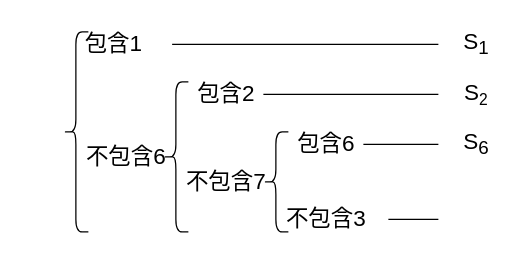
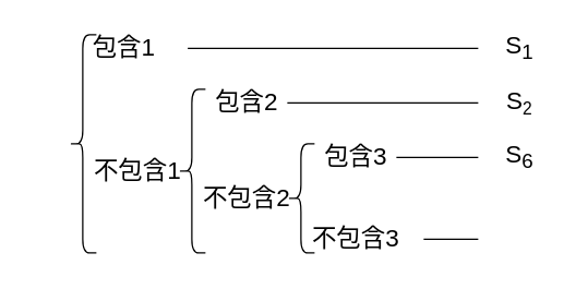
- <mxCell id="10" value="&lt;font style=&quot;font-size: 18px&quot;&gt;包含6&lt;/font&gt;" style="text;html=1;resizable=0;autosize=1;align=center;verticalAlign=middle;points=[];fillColor=none;strokeColor=none;rounded=0;" parent="2" vertex="1"><mxGeometry x="210" y="85" width="60" height="20" as="geometry" /></mxCell>
+ <mxCell id="10" value="&lt;font style=&quot;font-size: 18px&quot;&gt;包含3&lt;/font&gt;" style="text;html=1;resizable=0;autosize=1;align=center;verticalAlign=middle;points=[];fillColor=none;strokeColor=none;rounded=0;" parent="2" vertex="1"><mxGeometry x="210" y="85" width="60" height="20" as="geometry" /></mxCell>
- <mxCell id="4" value="&lt;font style=&quot;font-size: 18px&quot;&gt;不包含6&lt;/font&gt;" style="text;html=1;resizable=0;autosize=1;align=center;verticalAlign=middle;points=[];fillColor=none;strokeColor=none;rounded=0;" parent="2" vertex="1"><mxGeometry x="40" y="95" width="80" height="20" as="geometry" /></mxCell>
+ <mxCell id="4" value="&lt;font style=&quot;font-size: 18px&quot;&gt;不包含1&lt;/font&gt;" style="text;html=1;resizable=0;autosize=1;align=center;verticalAlign=middle;points=[];fillColor=none;strokeColor=none;rounded=0;" parent="2" vertex="1"><mxGeometry x="40" y="95" width="80" height="20" as="geometry" /></mxCell>
- <mxCell id="8" value="&lt;font style=&quot;font-size: 18px&quot;&gt;不包含7&lt;/font&gt;" style="text;html=1;resizable=0;autosize=1;align=center;verticalAlign=middle;points=[];fillColor=none;strokeColor=none;rounded=0;" parent="2" vertex="1"><mxGeometry x="120" y="115" width="80" height="20" as="geometry" /></mxCell>
+ <mxCell id="8" value="&lt;font style=&quot;font-size: 18px&quot;&gt;不包含2&lt;/font&gt;" style="text;html=1;resizable=0;autosize=1;align=center;verticalAlign=middle;points=[];fillColor=none;strokeColor=none;rounded=0;" parent="2" vertex="1"><mxGeometry x="120" y="115" width="80" height="20" as="geometry" /></mxCell>
